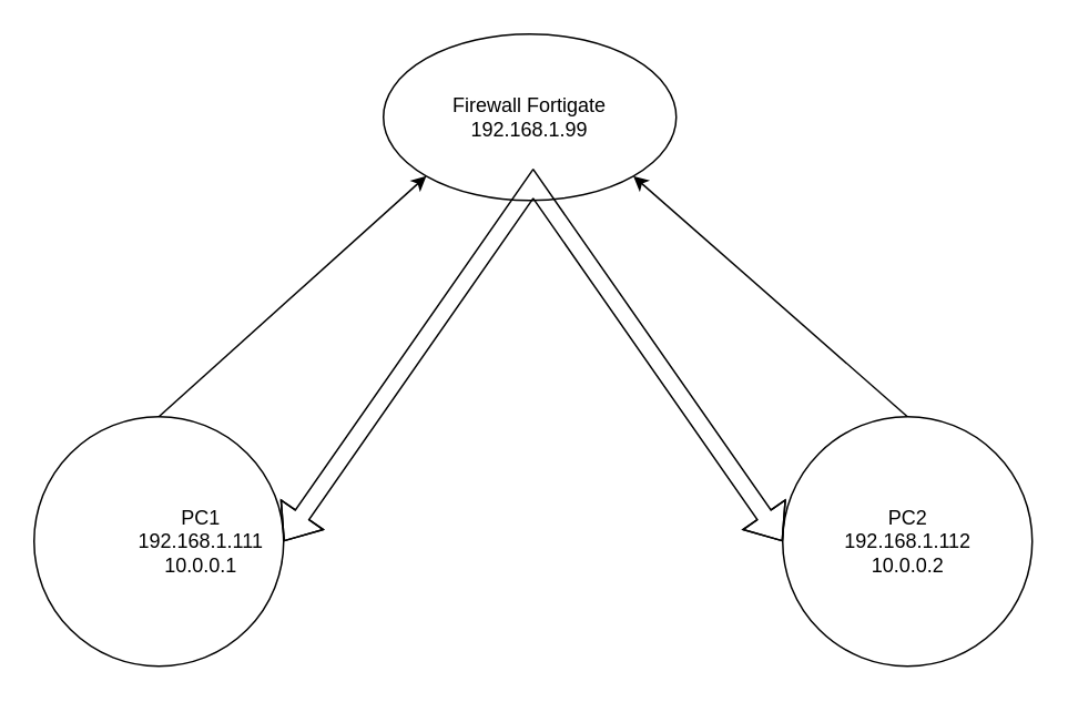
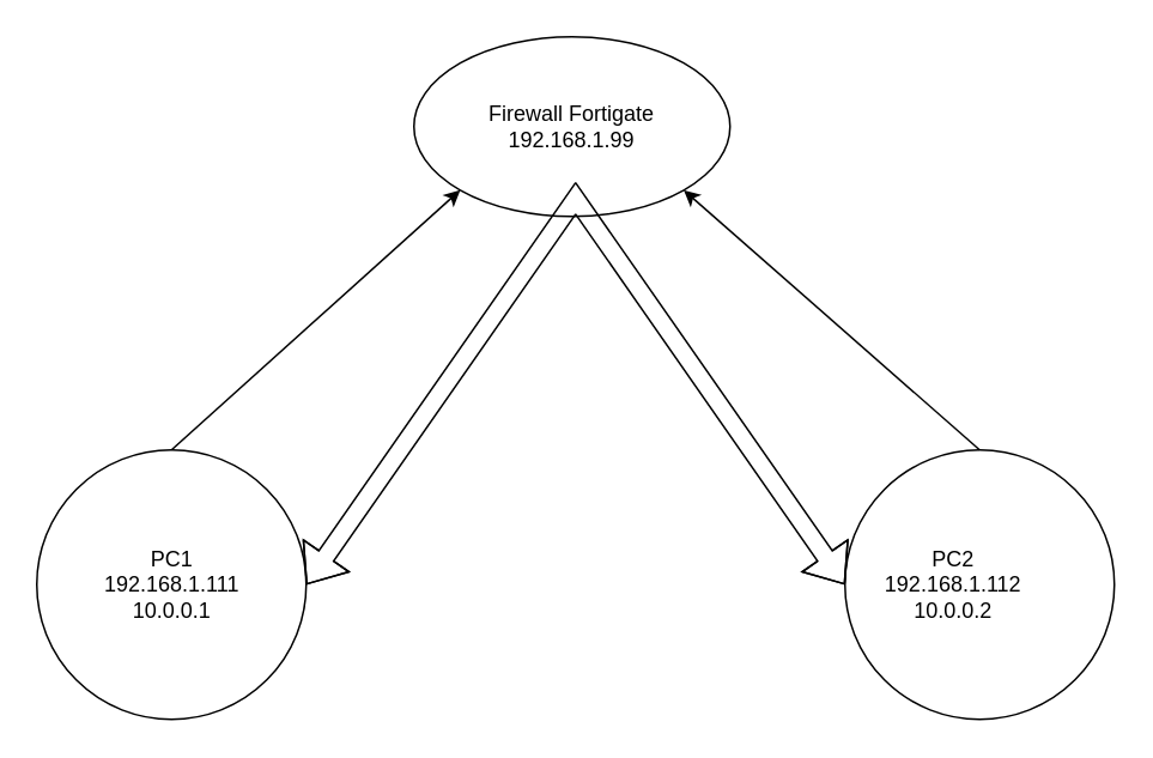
- <mxCell id="3" value="&lt;div&gt;PC1 &lt;br&gt;&lt;/div&gt;&lt;div&gt;192.168.1.111&lt;/div&gt;&lt;div&gt;10.0.0.1&lt;br&gt;&lt;/div&gt;" style="text;html=1;align=center;verticalAlign=middle;whiteSpace=wrap;rounded=0;" vertex="1" parent="1"><mxGeometry x="72.5" y="295" width="95" height="60" as="geometry" /></mxCell>
+ <mxCell id="3" value="&lt;div&gt;PC1 &lt;br&gt;&lt;/div&gt;&lt;div&gt;192.168.1.111&lt;/div&gt;&lt;div&gt;10.0.0.1&lt;br&gt;&lt;/div&gt;" style="text;html=1;align=center;verticalAlign=middle;whiteSpace=wrap;rounded=0;" vertex="1" parent="1"><mxGeometry x="47.5" y="295" width="95" height="60" as="geometry" /></mxCell>
- <mxCell id="5" value="&lt;div&gt;PC2&lt;br&gt;&lt;/div&gt;&lt;div&gt;192.168.1.112&lt;/div&gt;&lt;div&gt;10.0.0.2&lt;br&gt;&lt;/div&gt;" style="text;html=1;align=center;verticalAlign=middle;whiteSpace=wrap;rounded=0;" vertex="1" parent="1"><mxGeometry x="497.5" y="295" width="95" height="60" as="geometry" /></mxCell>
+ <mxCell id="5" value="&lt;div&gt;PC2&lt;br&gt;&lt;/div&gt;&lt;div&gt;192.168.1.112&lt;/div&gt;&lt;div&gt;10.0.0.2&lt;br&gt;&lt;/div&gt;" style="text;html=1;align=center;verticalAlign=middle;whiteSpace=wrap;rounded=0;" vertex="1" parent="1"><mxGeometry x="482.5" y="295" width="95" height="60" as="geometry" /></mxCell>
